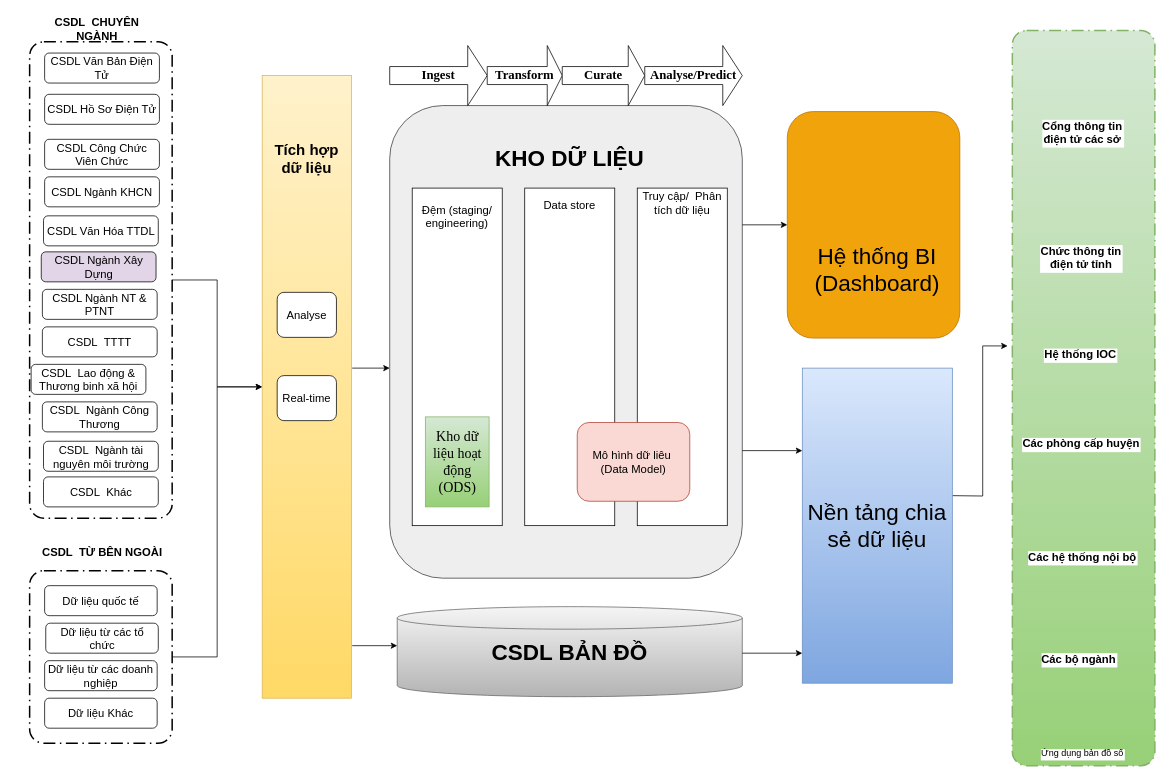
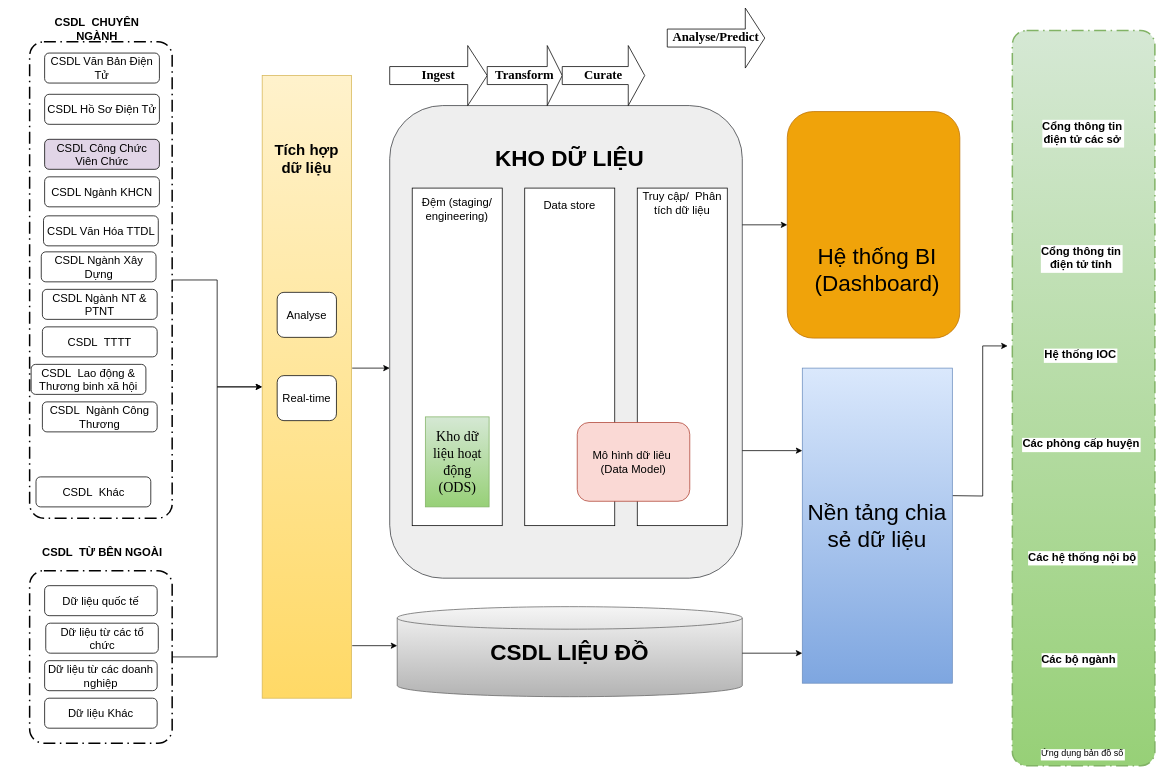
- <mxCell id="9" value="&lt;b&gt;&lt;font style=&quot;font-size: 17px;&quot;&gt;Analyse/Predict&lt;/font&gt;&lt;/b&gt;" style="shape=singleArrow;whiteSpace=wrap;html=1;fontFamily=Times New Roman;fontSize=14;" parent="1" vertex="1"><mxGeometry x="859" y="60" width="130" height="80" as="geometry" /></mxCell>
+ <mxCell id="9" value="&lt;b&gt;&lt;font style=&quot;font-size: 17px;&quot;&gt;Analyse/Predict&lt;/font&gt;&lt;/b&gt;" style="shape=singleArrow;whiteSpace=wrap;html=1;fontFamily=Times New Roman;fontSize=14;" parent="1" vertex="1"><mxGeometry x="889" y="10" width="130" height="80" as="geometry" /></mxCell>
- <mxCell id="24" value="&lt;font style=&quot;font-size: 15px;&quot;&gt;CSDL Công Chức Viên Chức&lt;/font&gt;" style="rounded=1;whiteSpace=wrap;html=1;" parent="1" vertex="1"><mxGeometry x="59" y="185" width="153" height="40" as="geometry" /></mxCell>
+ <mxCell id="24" value="&lt;font style=&quot;font-size: 15px;&quot;&gt;CSDL Công Chức Viên Chức&lt;/font&gt;" style="rounded=1;whiteSpace=wrap;html=1;fillColor=#e1d5e7;" parent="1" vertex="1"><mxGeometry x="59" y="185" width="153" height="40" as="geometry" /></mxCell>
- <mxCell id="15" value="Đệm (staging/ engineering)" style="text;html=1;strokeColor=none;fillColor=none;align=center;verticalAlign=middle;whiteSpace=wrap;rounded=0;fontSize=15;" parent="1" vertex="1"><mxGeometry x="554" y="265" width="110" height="45" as="geometry" /></mxCell>
+ <mxCell id="15" value="Đệm (staging/ engineering)" style="text;html=1;strokeColor=none;fillColor=none;align=center;verticalAlign=middle;whiteSpace=wrap;rounded=0;fontSize=15;" parent="1" vertex="1"><mxGeometry x="554" y="255" width="110" height="45" as="geometry" /></mxCell>
- <mxCell id="47" value="Chức thông tin &#10;điện tử tỉnh" style="shape=image;verticalLabelPosition=bottom;labelBackgroundColor=default;verticalAlign=top;aspect=fixed;imageAspect=0;image=https://www.pinclipart.com/picdir/middle/558-5580585_hard-working-student-clipart.png;fontStyle=1;fontSize=15;" parent="1" vertex="1"><mxGeometry x="1388.37" y="208.29" width="105.13" height="110" as="geometry" /></mxCell>
+ <mxCell id="47" value="Cổng thông tin &#10;điện tử tỉnh" style="shape=image;verticalLabelPosition=bottom;labelBackgroundColor=default;verticalAlign=top;aspect=fixed;imageAspect=0;image=https://www.pinclipart.com/picdir/middle/558-5580585_hard-working-student-clipart.png;fontStyle=1;fontSize=15;" parent="1" vertex="1"><mxGeometry x="1388.37" y="208.29" width="105.13" height="110" as="geometry" /></mxCell>
- <mxCell id="34" value="&lt;font style=&quot;font-size: 15px;&quot;&gt;CSDL Ngành Xây Dựng&lt;/font&gt;" style="rounded=1;whiteSpace=wrap;html=1;fillColor=#e1d5e7;" parent="1" vertex="1"><mxGeometry x="54.5" y="335" width="153" height="40" as="geometry" /></mxCell>
+ <mxCell id="34" value="&lt;font style=&quot;font-size: 15px;&quot;&gt;CSDL Ngành Xây Dựng&lt;/font&gt;" style="rounded=1;whiteSpace=wrap;html=1;" parent="1" vertex="1"><mxGeometry x="54.5" y="335" width="153" height="40" as="geometry" /></mxCell>
- <mxCell id="60" value="&lt;font style=&quot;font-size: 15px;&quot;&gt;CSDL&amp;nbsp; Ngành tài nguyên môi trường&lt;/font&gt;" style="rounded=1;whiteSpace=wrap;html=1;" parent="1" vertex="1"><mxGeometry x="57.5" y="587.5" width="153" height="40" as="geometry" /></mxCell>
- <mxCell id="58" value="&lt;font style=&quot;font-size: 15px;&quot;&gt;CSDL&amp;nbsp; Khác&lt;/font&gt;" style="rounded=1;whiteSpace=wrap;html=1;" parent="1" vertex="1"><mxGeometry x="57.5" y="635" width="153" height="40" as="geometry" /></mxCell>
+ <mxCell id="58" value="&lt;font style=&quot;font-size: 15px;&quot;&gt;CSDL&amp;nbsp; Khác&lt;/font&gt;" style="rounded=1;whiteSpace=wrap;html=1;" parent="1" vertex="1"><mxGeometry x="47.5" y="635" width="153" height="40" as="geometry" /></mxCell>
- <mxCell id="53" value="&lt;font size=&quot;1&quot; style=&quot;&quot;&gt;&lt;b style=&quot;font-size: 30px;&quot;&gt;CSDL BẢN ĐỒ&lt;/b&gt;&lt;/font&gt;" style="text;html=1;strokeColor=none;fillColor=none;align=center;verticalAlign=middle;whiteSpace=wrap;rounded=0;" parent="1" vertex="1"><mxGeometry x="544" y="853" width="430" height="30" as="geometry" /></mxCell>
+ <mxCell id="53" value="&lt;font size=&quot;1&quot; style=&quot;&quot;&gt;&lt;b style=&quot;font-size: 30px;&quot;&gt;CSDL LIỆU ĐỒ&lt;/b&gt;&lt;/font&gt;" style="text;html=1;strokeColor=none;fillColor=none;align=center;verticalAlign=middle;whiteSpace=wrap;rounded=0;" parent="1" vertex="1"><mxGeometry x="544" y="853" width="430" height="30" as="geometry" /></mxCell>
